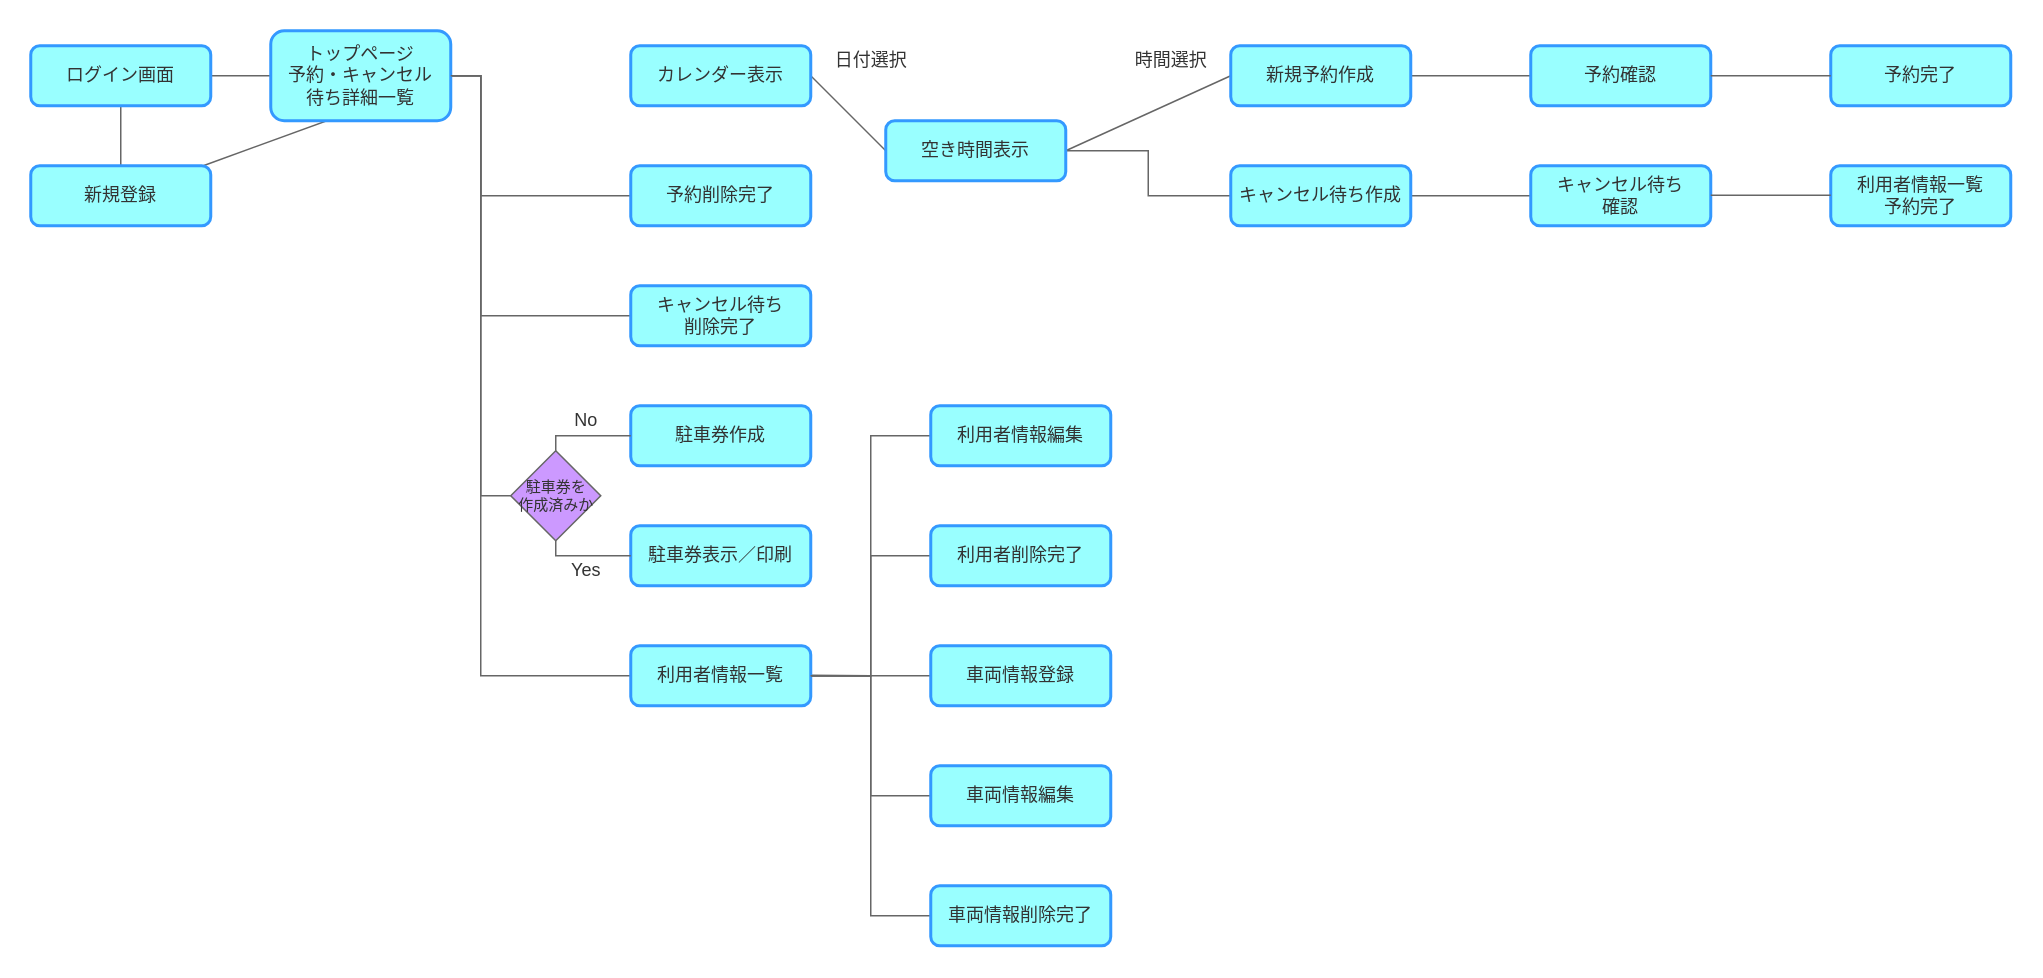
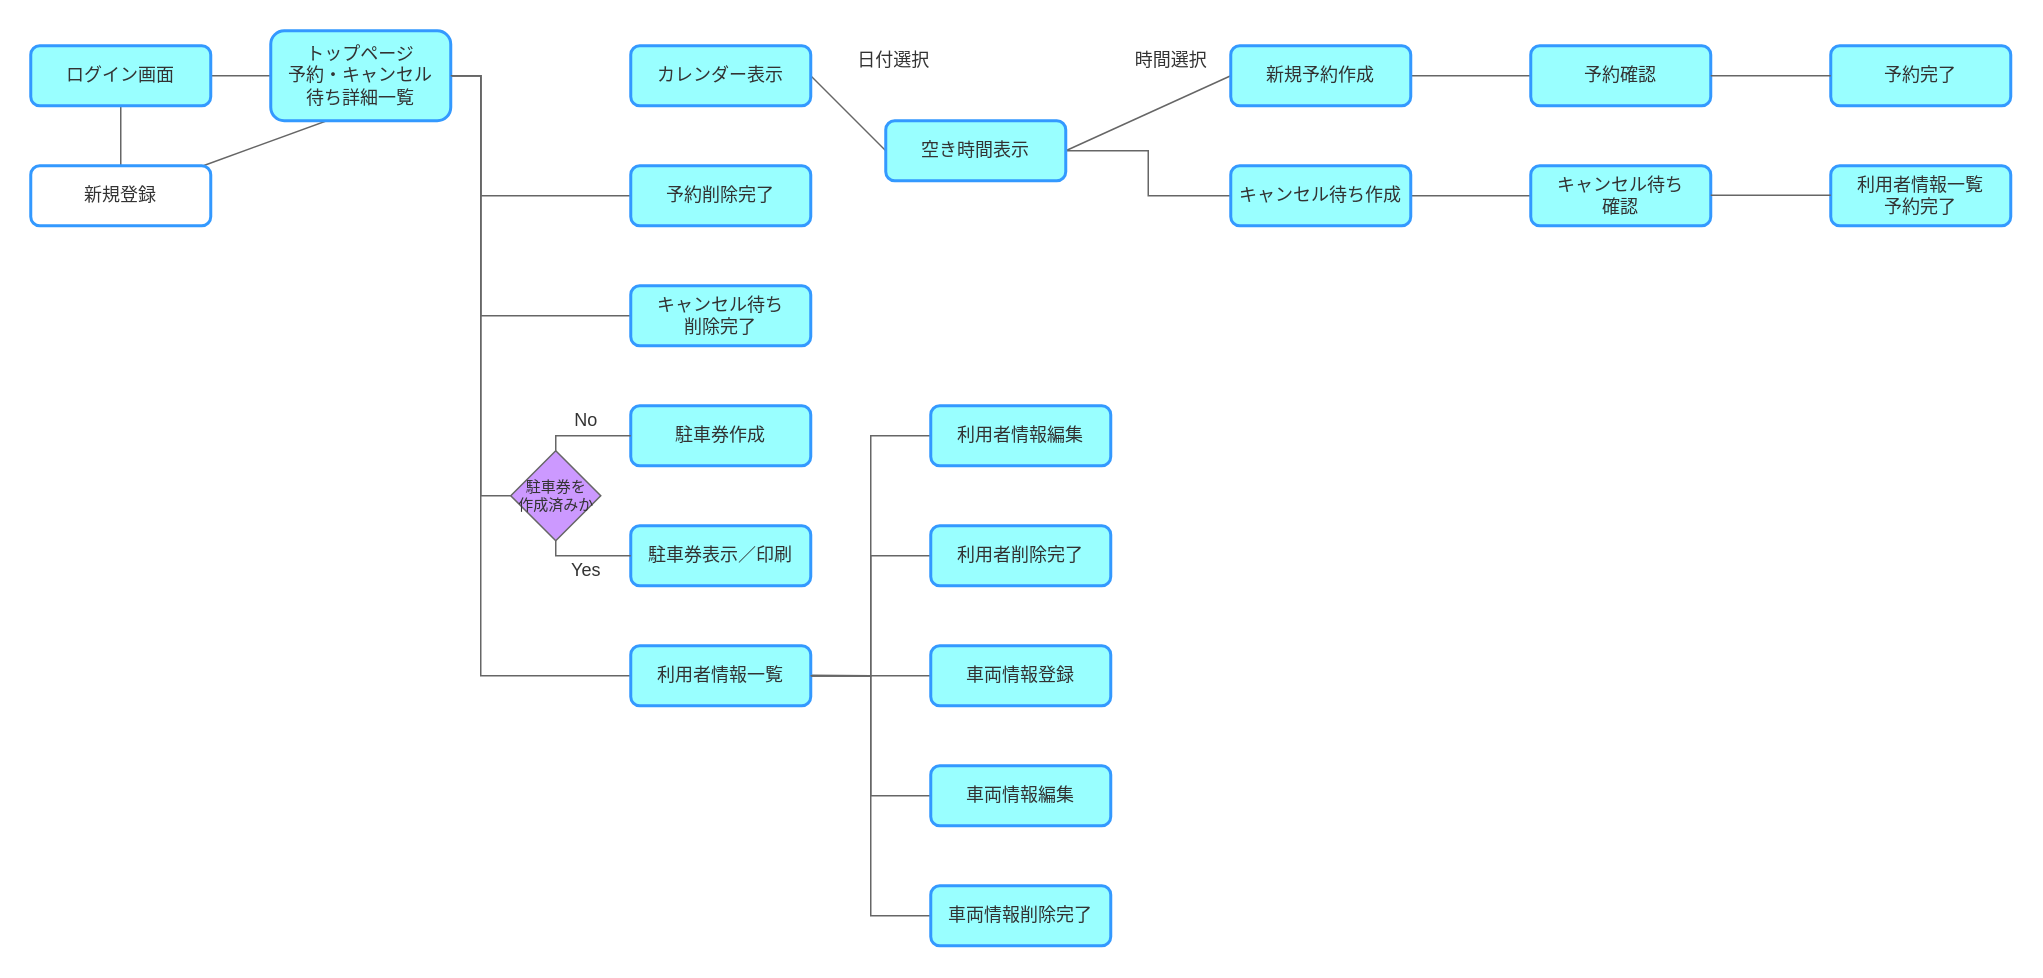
- <mxCell id="30" value="日付選択" style="text;html=1;align=center;verticalAlign=middle;resizable=0;points=[];autosize=1;labelBackgroundColor=none;fillColor=none;fontColor=#333333;strokeColor=none;" parent="1" vertex="1"><mxGeometry x="550" y="30" width="60" height="20" as="geometry" /></mxCell>
+ <mxCell id="30" value="日付選択" style="text;html=1;align=center;verticalAlign=middle;resizable=0;points=[];autosize=1;labelBackgroundColor=none;fillColor=none;fontColor=#333333;strokeColor=none;" parent="1" vertex="1"><mxGeometry x="565" y="30" width="60" height="20" as="geometry" /></mxCell>
- <mxCell id="32" value="新規登録" style="rounded=1;whiteSpace=wrap;html=1;glass=0;labelBackgroundColor=none;fillColor=#99FFFF;fontColor=#333333;strokeColor=#3399FF;strokeWidth=2;" parent="1" vertex="1"><mxGeometry x="20" y="110" width="120" height="40" as="geometry" /></mxCell>
+ <mxCell id="32" value="新規登録" style="rounded=1;whiteSpace=wrap;html=1;glass=0;labelBackgroundColor=none;fillColor=#ffffff;fontColor=#333333;strokeColor=#3399FF;strokeWidth=2;" parent="1" vertex="1"><mxGeometry x="20" y="110" width="120" height="40" as="geometry" /></mxCell>
